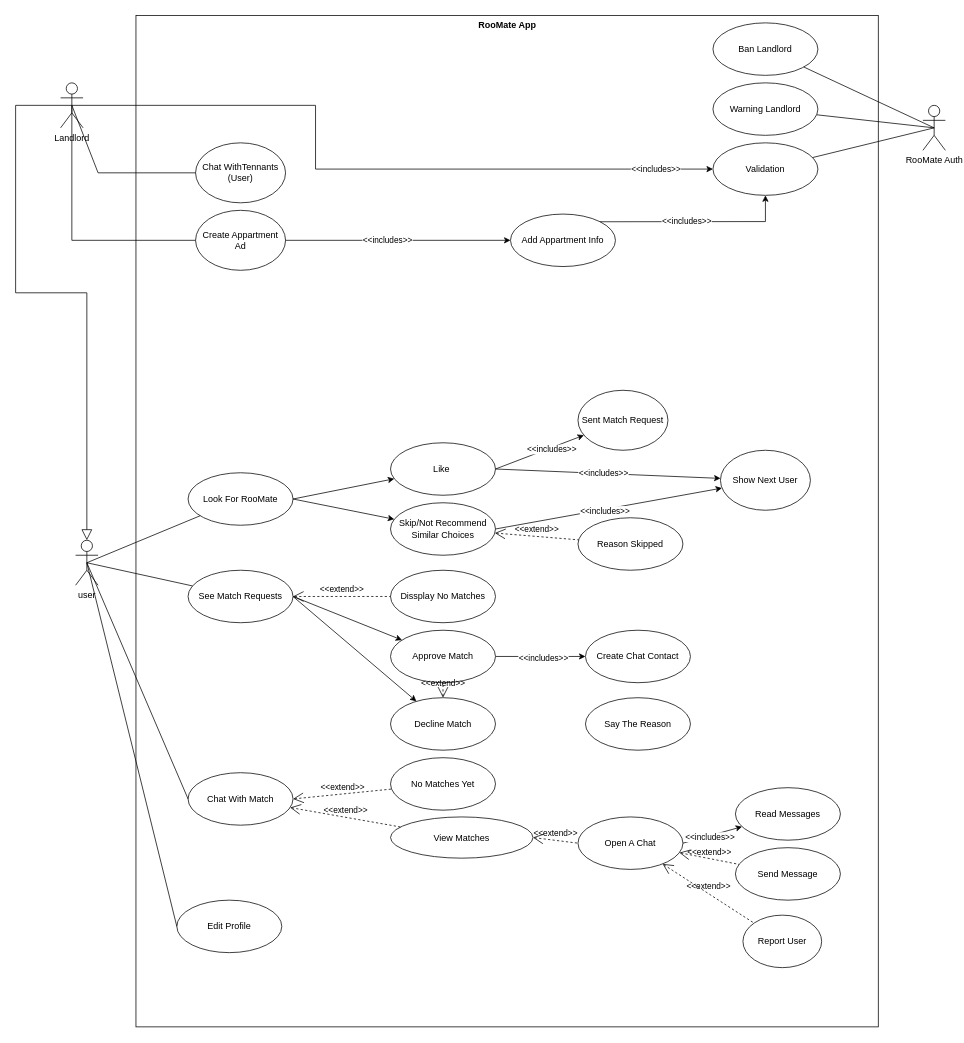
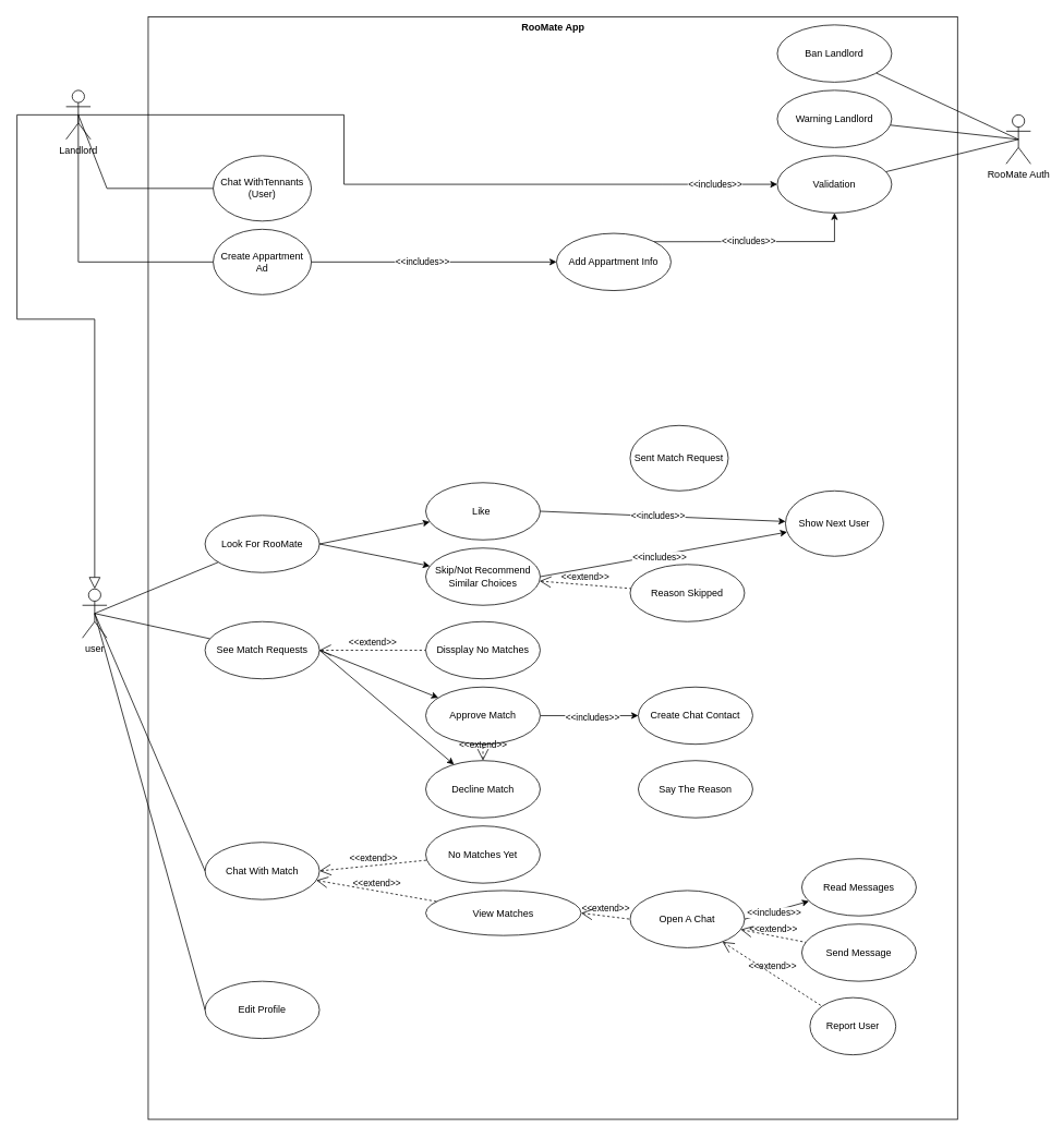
- <mxCell id="28" style="edgeStyle=none;rounded=0;orthogonalLoop=1;jettySize=auto;html=1;exitX=1;exitY=0.5;exitDx=0;exitDy=0;" parent="1" source="32" target="36" edge="1"><mxGeometry relative="1" as="geometry" /></mxCell>
- <mxCell id="29" value="&amp;lt;&amp;lt;includes&amp;gt;&amp;gt;" style="edgeLabel;html=1;align=center;verticalAlign=middle;resizable=0;points=[];" parent="28" vertex="1" connectable="0"><mxGeometry x="0.25" y="-2" relative="1" as="geometry"><mxPoint as="offset" /></mxGeometry></mxCell>
- <mxCell id="65" value="Edit Profile" style="ellipse;whiteSpace=wrap;html=1;" parent="1" vertex="1"><mxGeometry x="235" y="1200" width="140" height="70" as="geometry" /></mxCell>
+ <mxCell id="65" value="Edit Profile" style="ellipse;whiteSpace=wrap;html=1;" parent="1" vertex="1"><mxGeometry x="250" y="1200" width="140" height="70" as="geometry" /></mxCell>
